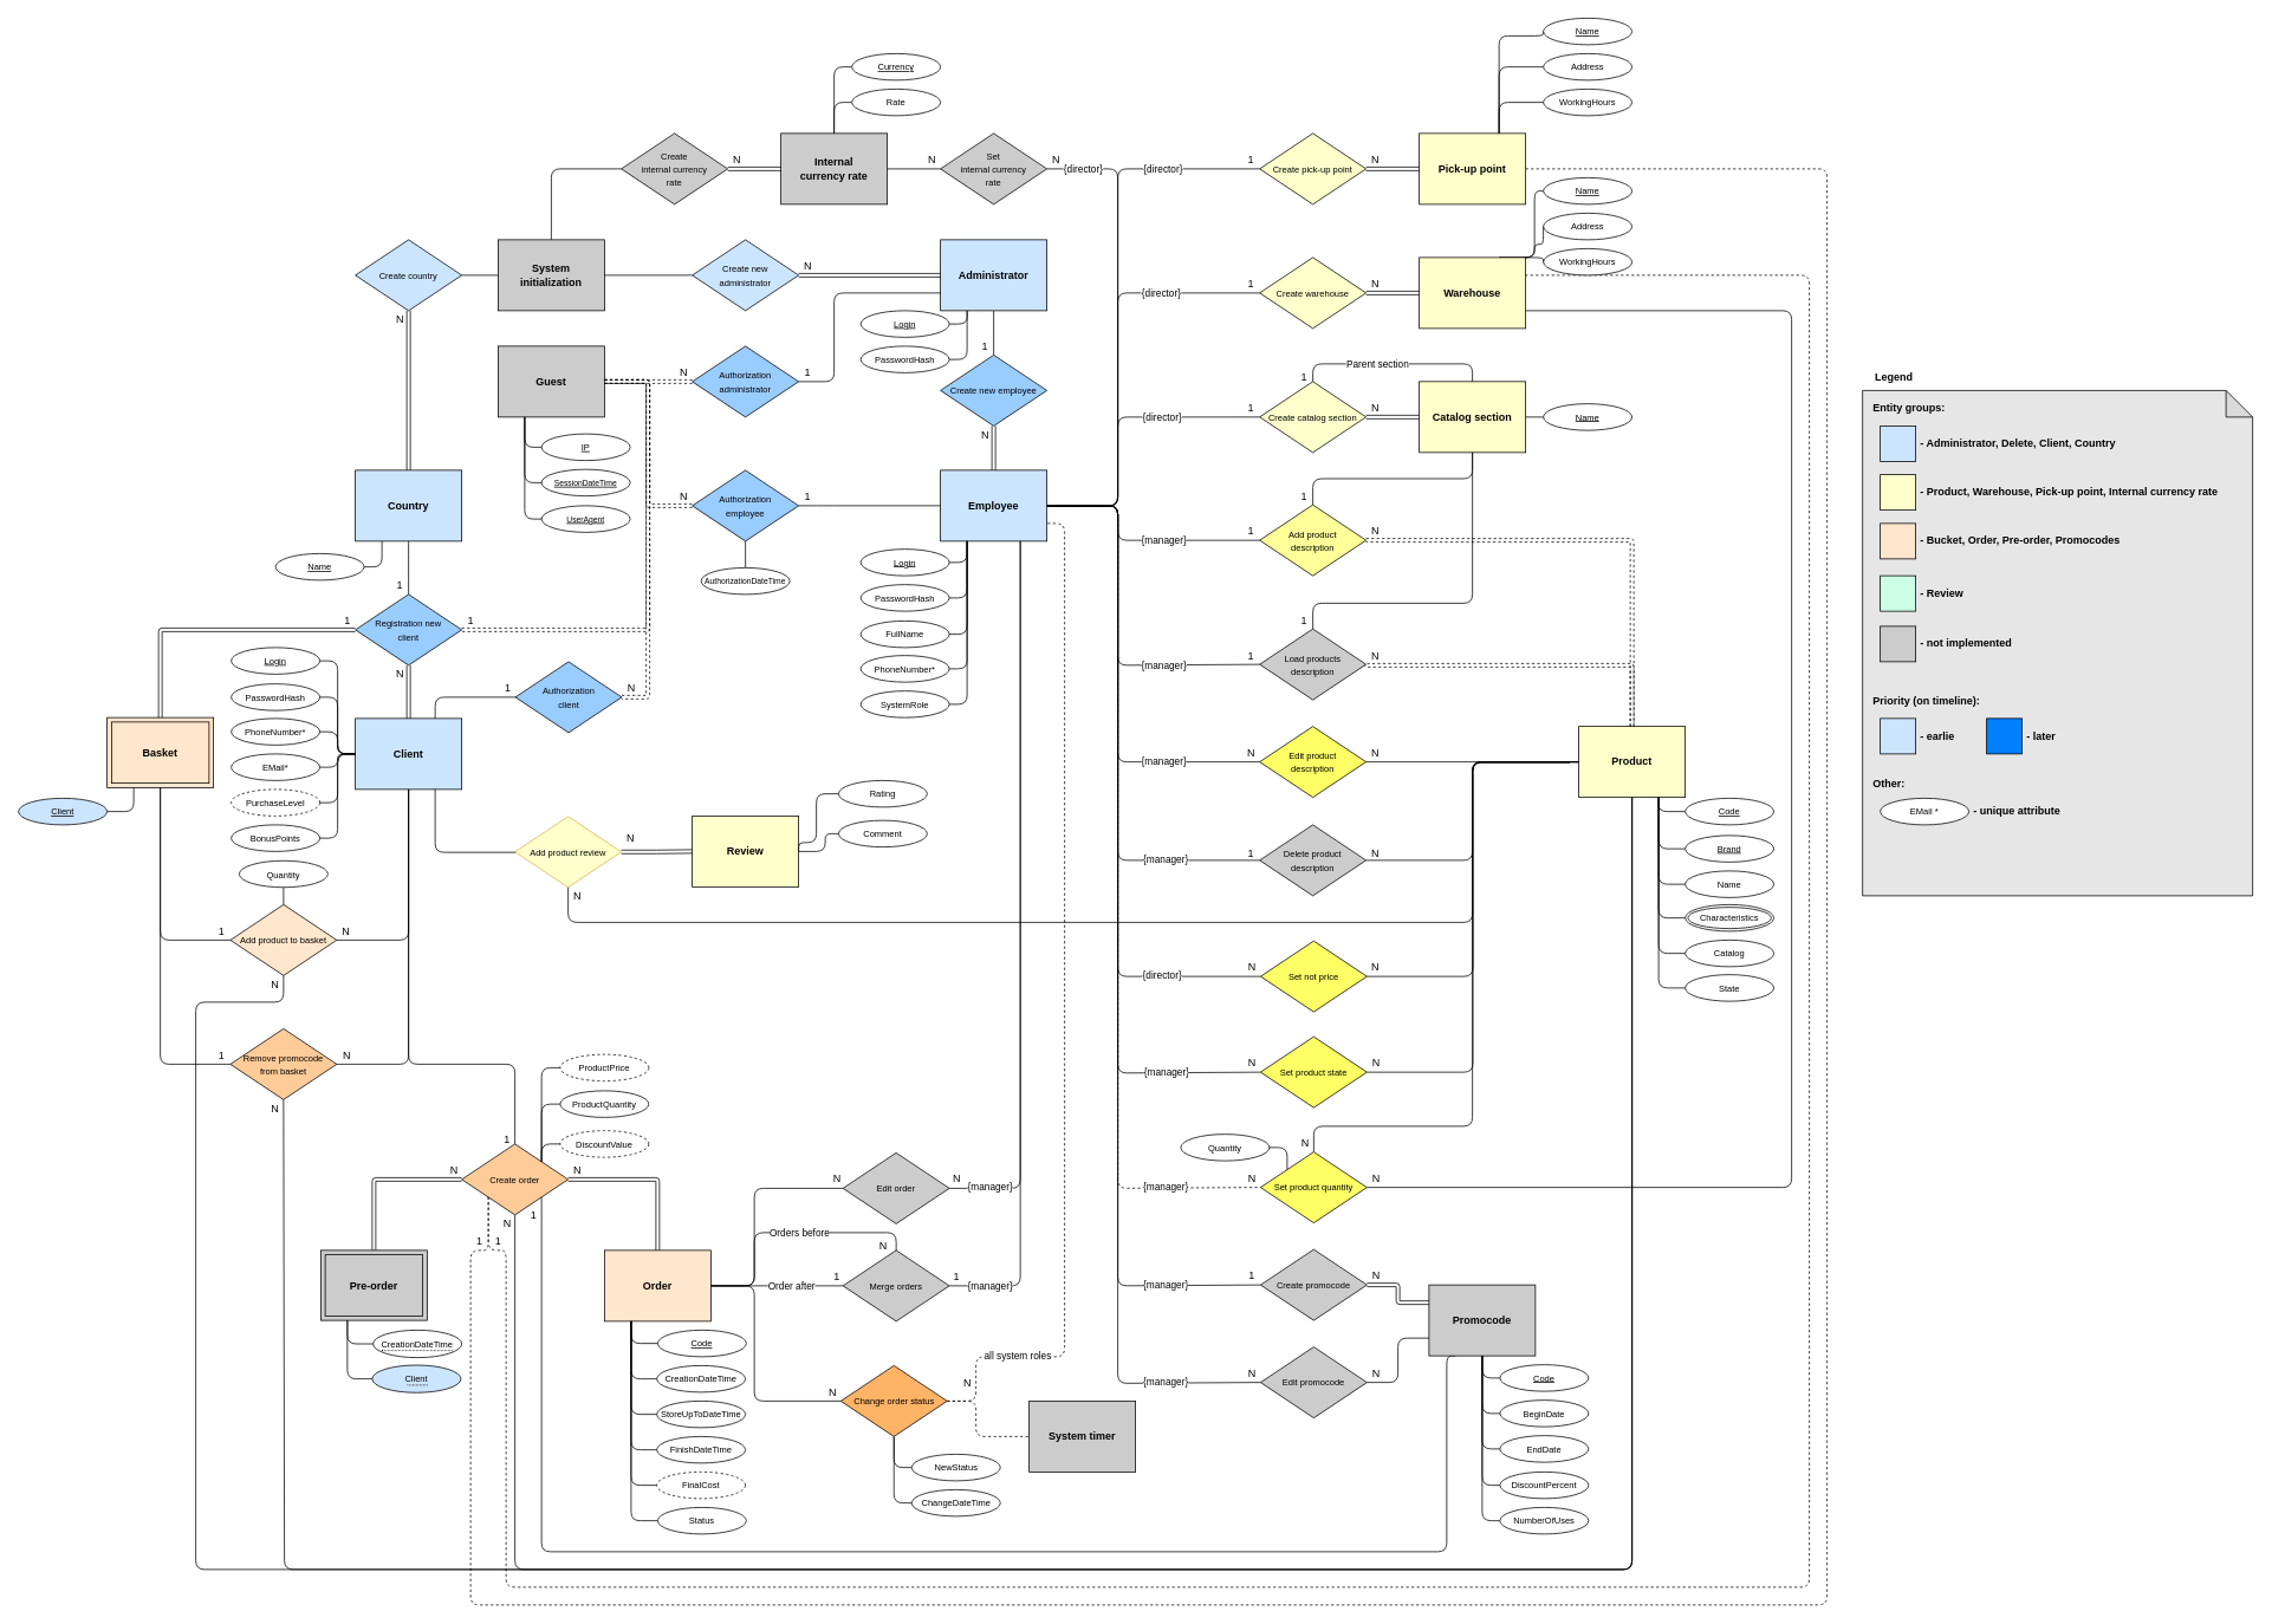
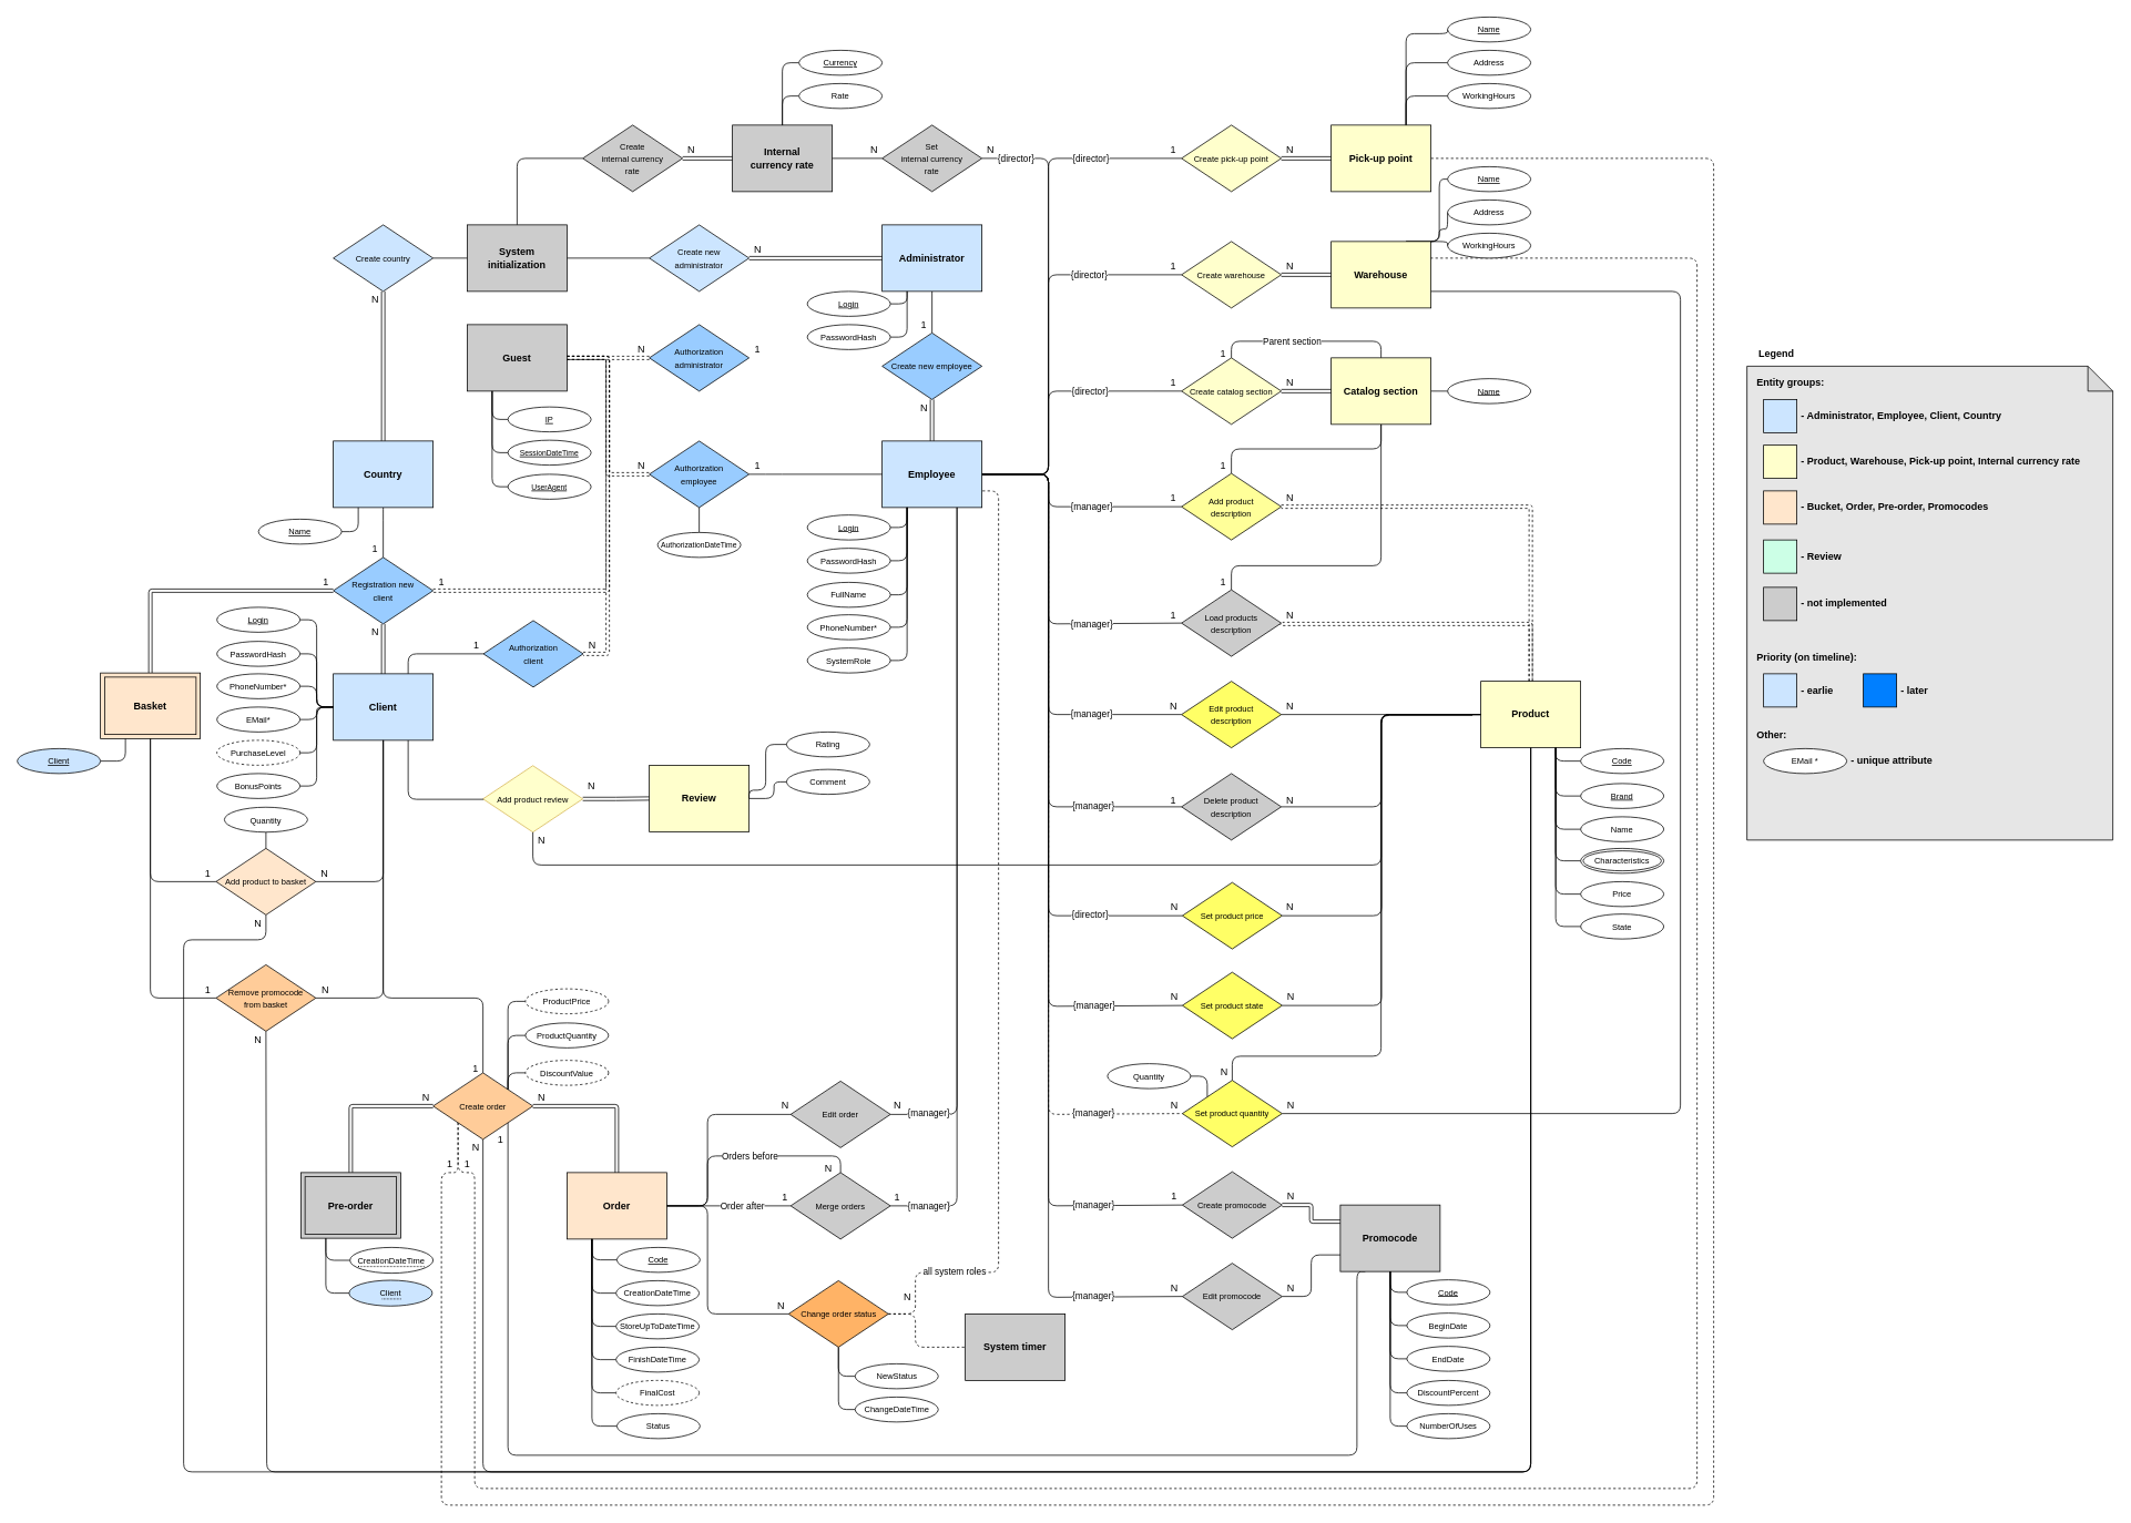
- <mxCell id="92" style="edgeStyle=orthogonalEdgeStyle;rounded=1;orthogonalLoop=1;jettySize=auto;html=1;exitX=1;exitY=0.5;exitDx=0;exitDy=0;entryX=0;entryY=0.75;entryDx=0;entryDy=0;endArrow=none;endFill=0;" parent="1" source="93" target="66" edge="1"><mxGeometry relative="1" as="geometry"><Array as="points"><mxPoint x="940" y="430" /><mxPoint x="940" y="330" /></Array></mxGeometry></mxCell>
- <mxCell id="37" value="&lt;b&gt;&amp;nbsp;- Administrator, Delete, Client, Country&lt;/b&gt;" style="text;html=1;align=left;verticalAlign=middle;resizable=0;points=[];;autosize=1;" parent="1" vertex="1"><mxGeometry x="2160" y="485" width="270" height="30" as="geometry" /></mxCell>
+ <mxCell id="37" value="&lt;b&gt;&amp;nbsp;- Administrator, Employee, Client, Country&lt;/b&gt;" style="text;html=1;align=left;verticalAlign=middle;resizable=0;points=[];;autosize=1;" parent="1" vertex="1"><mxGeometry x="2160" y="485" width="270" height="30" as="geometry" /></mxCell>
- <mxCell id="297" value="&lt;font size=&quot;1&quot;&gt;Catalog&lt;/font&gt;" style="ellipse;whiteSpace=wrap;html=1;align=center;fillColor=#FFFFFF;" parent="1" vertex="1"><mxGeometry x="1900" y="1060" width="100" height="30" as="geometry" /></mxCell>
+ <mxCell id="297" value="&lt;font size=&quot;1&quot;&gt;Price&lt;/font&gt;" style="ellipse;whiteSpace=wrap;html=1;align=center;fillColor=#FFFFFF;" parent="1" vertex="1"><mxGeometry x="1900" y="1060" width="100" height="30" as="geometry" /></mxCell>
- <mxCell id="310" value="&lt;span style=&quot;font-size: 10px&quot;&gt;Set not price&lt;/span&gt;" style="shape=rhombus;perimeter=rhombusPerimeter;whiteSpace=wrap;html=1;align=center;fillColor=#FFFF66;" parent="1" vertex="1"><mxGeometry x="1421" y="1061" width="120" height="80" as="geometry" /></mxCell>
+ <mxCell id="310" value="&lt;span style=&quot;font-size: 10px&quot;&gt;Set product price&lt;/span&gt;" style="shape=rhombus;perimeter=rhombusPerimeter;whiteSpace=wrap;html=1;align=center;fillColor=#FFFF66;" parent="1" vertex="1"><mxGeometry x="1421" y="1061" width="120" height="80" as="geometry" /></mxCell>
